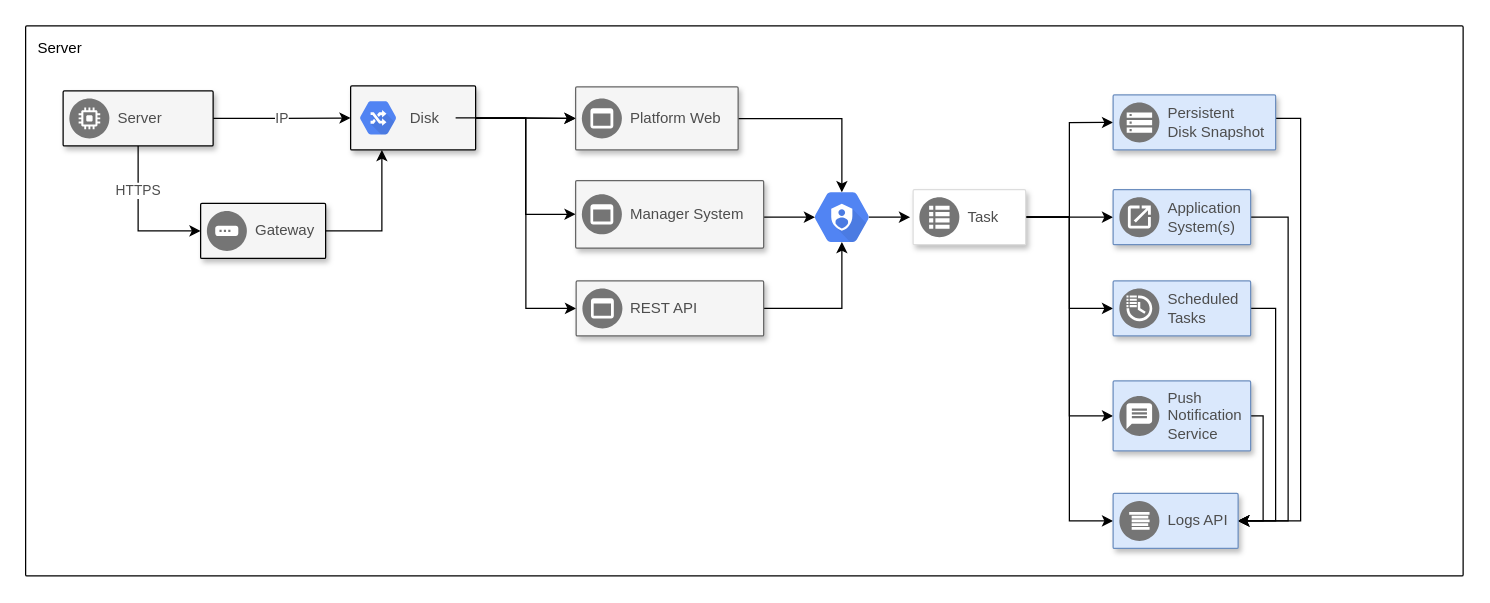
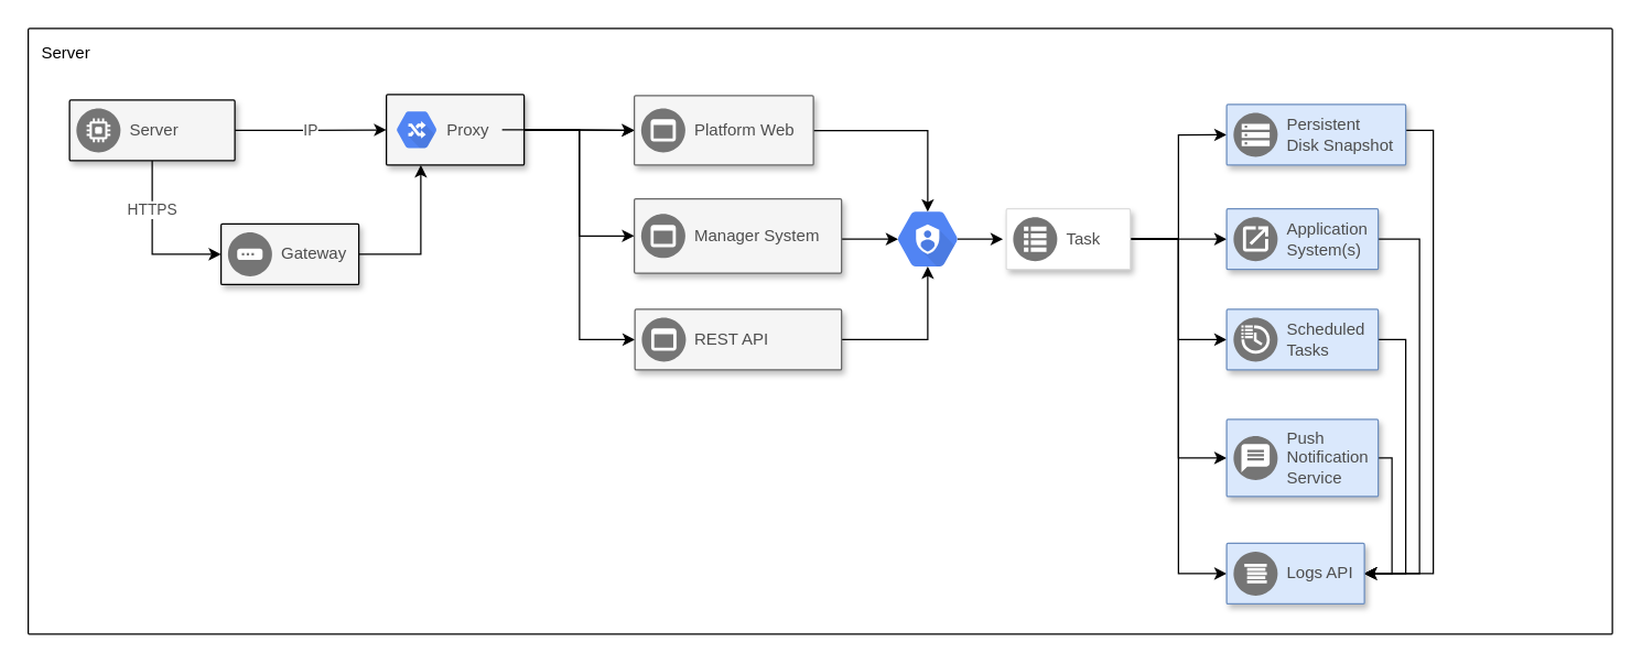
- <mxCell id="48" value="&lt;span style=&quot;text-align: left&quot;&gt;Disk&lt;/span&gt;" style="text;html=1;align=center;verticalAlign=middle;resizable=0;points=[];autosize=1;strokeColor=none;fillColor=none;fontColor=#4D4D4D;" parent="1" vertex="1"><mxGeometry x="314" y="83.63" width="50" height="20" as="geometry" /></mxCell>
+ <mxCell id="48" value="&lt;span style=&quot;text-align: left&quot;&gt;Proxy&lt;/span&gt;" style="text;html=1;align=center;verticalAlign=middle;resizable=0;points=[];autosize=1;strokeColor=none;fillColor=none;fontColor=#4D4D4D;" parent="1" vertex="1"><mxGeometry x="314" y="83.63" width="50" height="20" as="geometry" /></mxCell>
